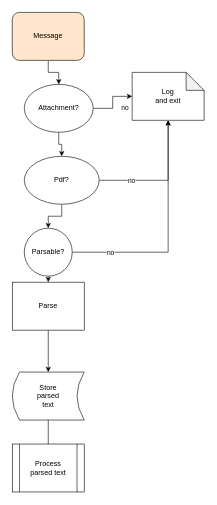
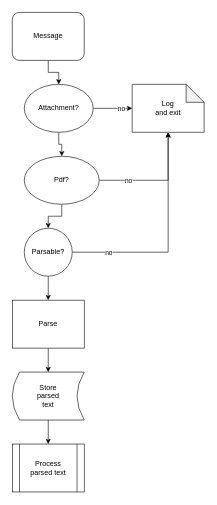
- <mxCell id="4" value="Message" style="rounded=1;whiteSpace=wrap;html=1;fillColor=#ffe6cc;" parent="1" vertex="1"><mxGeometry x="20" y="20" width="120" height="80" as="geometry" /></mxCell>
+ <mxCell id="4" value="Message" style="rounded=1;whiteSpace=wrap;html=1;" parent="1" vertex="1"><mxGeometry x="20" y="20" width="120" height="80" as="geometry" /></mxCell>
- <mxCell id="5" value="Log&lt;br&gt;and exit" style="shape=note;whiteSpace=wrap;html=1;backgroundOutline=1;darkOpacity=0.05;" parent="1" vertex="1"><mxGeometry x="220" y="120" width="120" height="80" as="geometry" /></mxCell>
+ <mxCell id="5" value="Log&lt;br&gt;and exit" style="shape=note;whiteSpace=wrap;html=1;backgroundOutline=1;darkOpacity=0.05;" parent="1" vertex="1"><mxGeometry x="220" y="140" width="120" height="80" as="geometry" /></mxCell>
- <mxCell id="19" value="Parse" style="rounded=0;whiteSpace=wrap;html=1;" parent="1" vertex="1"><mxGeometry x="20" y="470" width="120" height="80" as="geometry" /></mxCell>
+ <mxCell id="19" value="Parse" style="rounded=0;whiteSpace=wrap;html=1;" parent="1" vertex="1"><mxGeometry x="20" y="500" width="120" height="80" as="geometry" /></mxCell>
- <mxCell id="20" value="" style="edgeStyle=orthogonalEdgeStyle;rounded=0;orthogonalLoop=1;jettySize=auto;html=1;endArrow=none;" parent="1" source="21" target="2" edge="1"><mxGeometry relative="1" as="geometry" /></mxCell>
+ <mxCell id="20" value="" style="edgeStyle=orthogonalEdgeStyle;rounded=0;orthogonalLoop=1;jettySize=auto;html=1;" parent="1" source="21" target="2" edge="1"><mxGeometry relative="1" as="geometry" /></mxCell>
